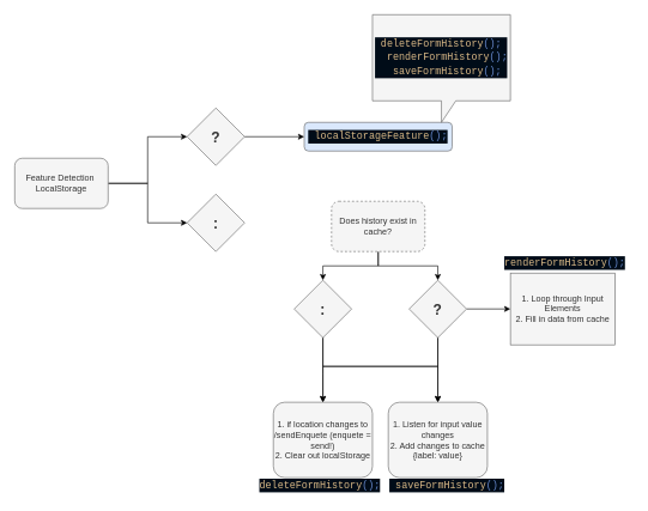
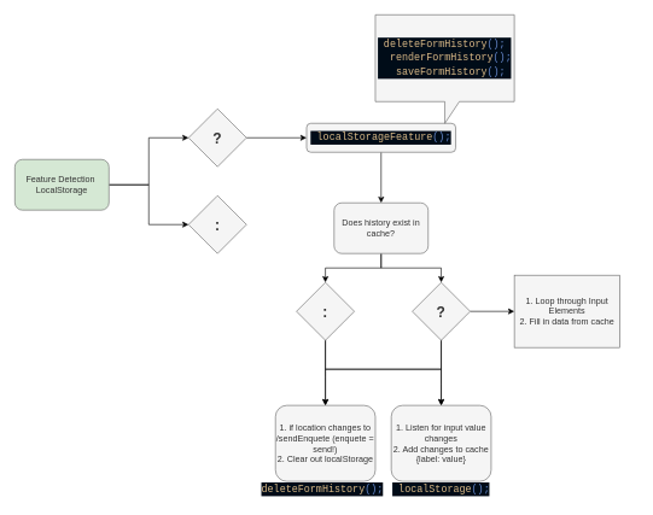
- <mxCell id="6" value="&lt;div style=&quot;color: rgb(102 , 136 , 204) ; background-color: rgb(0 , 12 , 24) ; font-family: &amp;#34;consolas&amp;#34; , &amp;#34;courier new&amp;#34; , monospace ; font-size: 14px ; line-height: 19px&quot;&gt;&amp;nbsp;&lt;span style=&quot;color: #ddbb88&quot;&gt;localStorageFeature&lt;/span&gt;();&lt;/div&gt;" style="rounded=1;whiteSpace=wrap;html=1;fontSize=12;glass=0;strokeWidth=1;shadow=0;fillColor=#dae8fc;strokeColor=#666666;fontColor=#333333;" parent="1" vertex="1"><mxGeometry x="423" y="170" width="206" height="40" as="geometry" /></mxCell>
+ <mxCell id="6" value="&lt;div style=&quot;color: rgb(102 , 136 , 204) ; background-color: rgb(0 , 12 , 24) ; font-family: &amp;#34;consolas&amp;#34; , &amp;#34;courier new&amp;#34; , monospace ; font-size: 14px ; line-height: 19px&quot;&gt;&amp;nbsp;&lt;span style=&quot;color: #ddbb88&quot;&gt;localStorageFeature&lt;/span&gt;();&lt;/div&gt;" style="rounded=1;whiteSpace=wrap;html=1;fontSize=12;glass=0;strokeWidth=1;shadow=0;fillColor=#f5f5f5;strokeColor=#666666;fontColor=#333333;" parent="1" vertex="1"><mxGeometry x="423" y="170" width="206" height="40" as="geometry" /></mxCell>
- <mxCell id="4" value="Feature Detection&amp;nbsp;&lt;br&gt;LocalStorage" style="rounded=1;whiteSpace=wrap;html=1;fontSize=12;glass=0;strokeWidth=1;shadow=0;fillColor=#f5f5f5;strokeColor=#666666;fontColor=#333333;" parent="1" vertex="1"><mxGeometry y="220" width="130" height="70" as="geometry" x="20" /></mxCell>
+ <mxCell id="4" value="Feature Detection&amp;nbsp;&lt;br&gt;LocalStorage" style="rounded=1;whiteSpace=wrap;html=1;fontSize=12;glass=0;strokeWidth=1;shadow=0;fillColor=#d5e8d4;strokeColor=#666666;fontColor=#333333;" parent="1" vertex="1"><mxGeometry y="220" width="130" height="70" as="geometry" x="20" /></mxCell>
+ <mxCell id="5" style="edgeStyle=orthogonalEdgeStyle;rounded=0;orthogonalLoop=1;jettySize=auto;html=1;entryX=0.5;entryY=0;entryDx=0;entryDy=0;" edge="1" parent="1" source="6" target="12"><mxGeometry relative="1" as="geometry" /></mxCell>
- <mxCell id="12" value="Does history exist in cache?" style="rounded=1;whiteSpace=wrap;html=1;fontSize=12;glass=0;strokeWidth=1;shadow=0;fillColor=#f5f5f5;strokeColor=#666666;fontColor=#333333;dashed=1;" vertex="1" parent="1"><mxGeometry x="461" y="280" width="130" height="70" as="geometry" /></mxCell>
+ <mxCell id="12" value="Does history exist in cache?" style="rounded=1;whiteSpace=wrap;html=1;fontSize=12;glass=0;strokeWidth=1;shadow=0;fillColor=#f5f5f5;strokeColor=#666666;fontColor=#333333;" vertex="1" parent="1"><mxGeometry x="461" y="280" width="130" height="70" as="geometry" /></mxCell>
- <mxCell id="25" value="&lt;div style=&quot;color: rgb(102, 136, 204); background-color: rgb(0, 12, 24); font-family: consolas, &amp;quot;courier new&amp;quot;, monospace; font-weight: normal; font-size: 14px; line-height: 19px;&quot;&gt;&lt;div&gt;&lt;span style=&quot;color: #ddbb88&quot;&gt;renderFormHistory&lt;/span&gt;&lt;span style=&quot;color: #6688cc&quot;&gt;();&lt;/span&gt;&lt;/div&gt;&lt;/div&gt;" style="text;whiteSpace=wrap;html=1;" vertex="1" parent="1"><mxGeometry x="700" y="350" width="180" height="30" as="geometry" /></mxCell>
- <mxCell id="24" value="&lt;div style=&quot;color: rgb(102, 136, 204); background-color: rgb(0, 12, 24); font-family: consolas, &amp;quot;courier new&amp;quot;, monospace; font-weight: normal; font-size: 14px; line-height: 19px;&quot;&gt;&lt;div&gt;&lt;span style=&quot;color: #6688cc&quot;&gt;&amp;nbsp;&lt;/span&gt;&lt;span style=&quot;color: #ddbb88&quot;&gt;saveFormHistory&lt;/span&gt;&lt;span style=&quot;color: #6688cc&quot;&gt;();&lt;/span&gt;&lt;/div&gt;&lt;/div&gt;" style="text;whiteSpace=wrap;html=1;" vertex="1" parent="1"><mxGeometry x="540" y="660" width="170" height="30" as="geometry" /></mxCell>
+ <mxCell id="24" value="&lt;div style=&quot;color: rgb(102, 136, 204); background-color: rgb(0, 12, 24); font-family: consolas, &amp;quot;courier new&amp;quot;, monospace; font-weight: normal; font-size: 14px; line-height: 19px;&quot;&gt;&lt;div&gt;&lt;span style=&quot;color: #6688cc&quot;&gt;&amp;nbsp;&lt;/span&gt;&lt;span style=&quot;color: #ddbb88&quot;&gt;localStorage&lt;/span&gt;&lt;span style=&quot;color: #6688cc&quot;&gt;();&lt;/span&gt;&lt;/div&gt;&lt;/div&gt;" style="text;whiteSpace=wrap;html=1;" vertex="1" parent="1"><mxGeometry x="540" y="660" width="170" height="30" as="geometry" /></mxCell>
